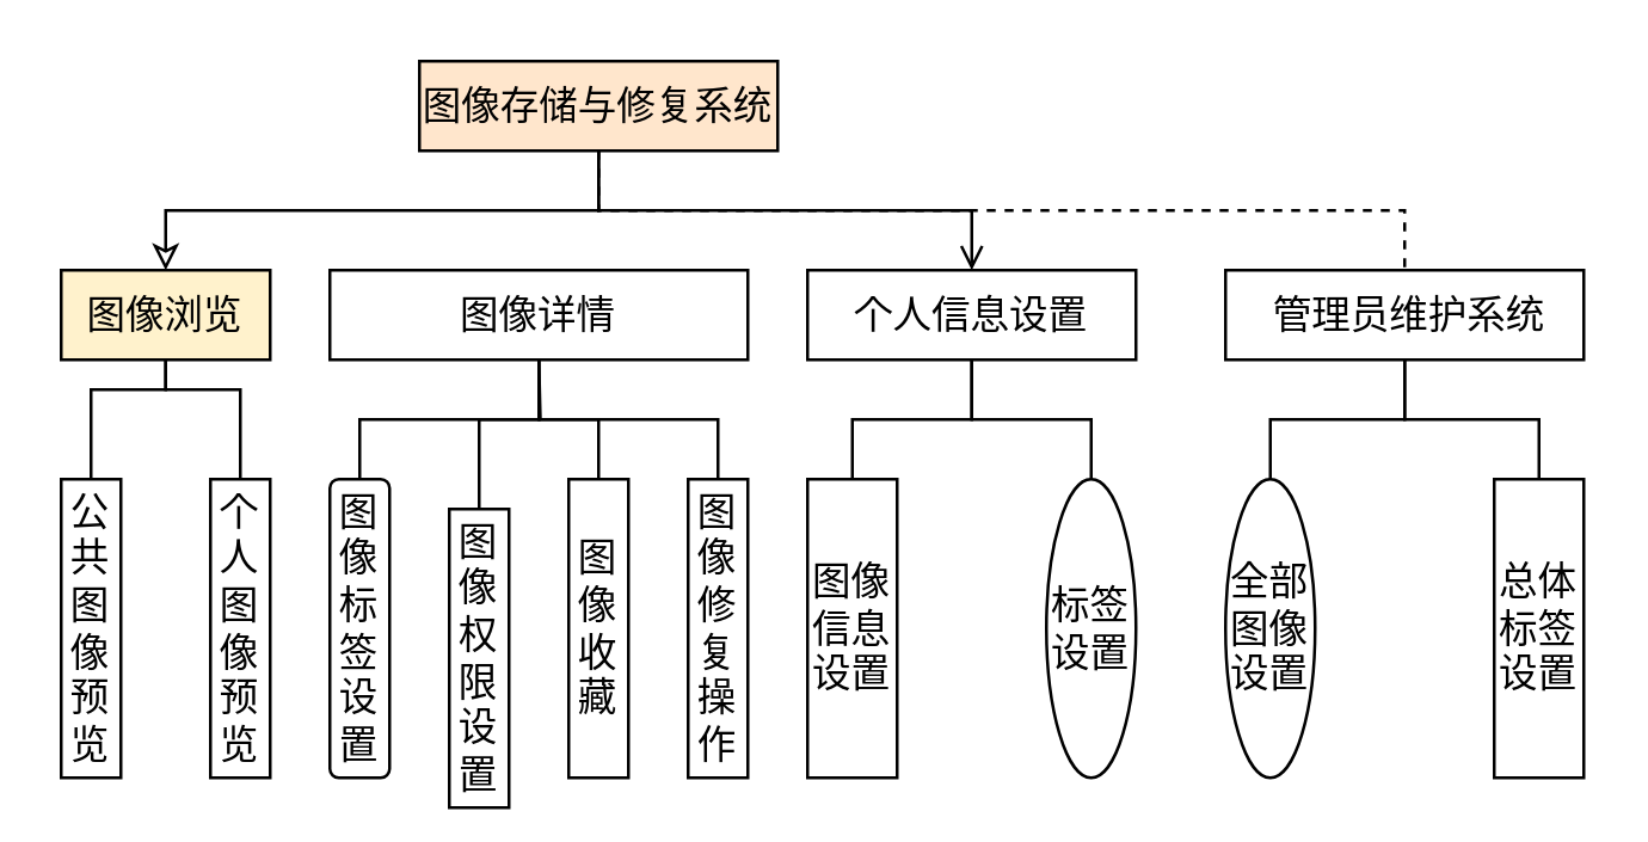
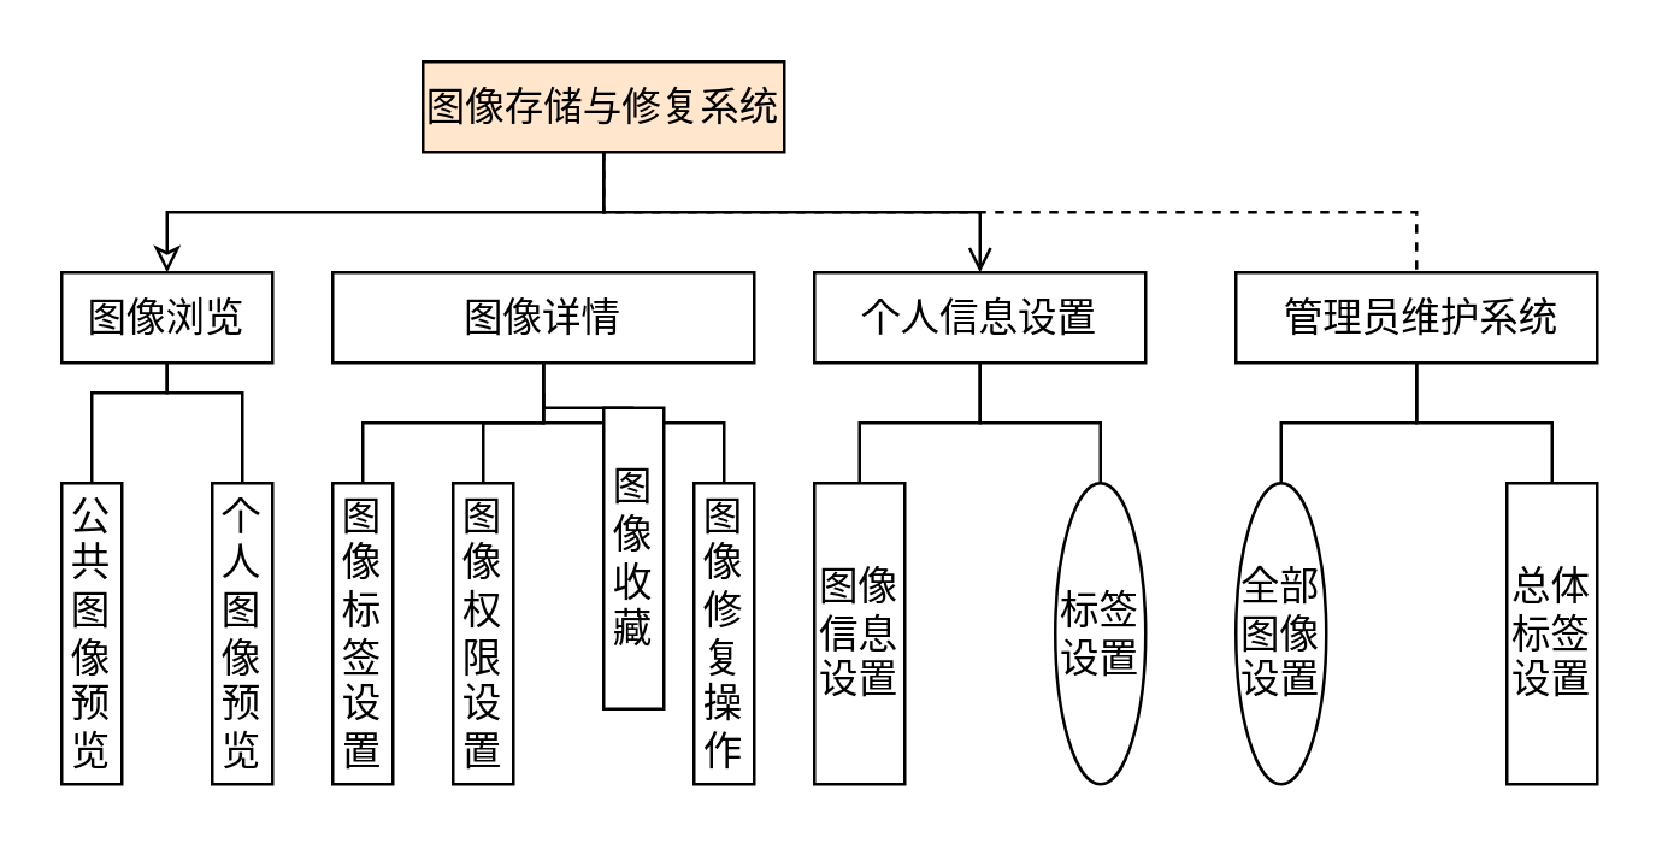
- <mxCell id="8" value="图像浏览" style="rounded=0;whiteSpace=wrap;html=1;fontSize=13;fillColor=#fff2cc;" vertex="1" parent="1"><mxGeometry x="20" y="90" width="70" height="30" as="geometry" /></mxCell>
+ <mxCell id="8" value="图像浏览" style="rounded=0;whiteSpace=wrap;html=1;fontSize=13;" vertex="1" parent="1"><mxGeometry x="20" y="90" width="70" height="30" as="geometry" /></mxCell>
- <mxCell id="16" value="图像标签设置" style="whiteSpace=wrap;html=1;fontSize=13;rounded=1;" vertex="1" parent="1"><mxGeometry x="110" y="160" width="20" height="100" as="geometry" /></mxCell>
+ <mxCell id="16" value="图像标签设置" style="rounded=0;whiteSpace=wrap;html=1;fontSize=13;" vertex="1" parent="1"><mxGeometry x="110" y="160" width="20" height="100" as="geometry" /></mxCell>
- <mxCell id="23" value="图像收藏" style="rounded=0;whiteSpace=wrap;html=1;fontSize=13;" vertex="1" parent="1"><mxGeometry x="190" y="160" width="20" height="100" as="geometry" /></mxCell>
+ <mxCell id="23" value="图像收藏" style="rounded=0;whiteSpace=wrap;html=1;fontSize=13;" vertex="1" parent="1"><mxGeometry x="200" y="135" width="20" height="100" as="geometry" /></mxCell>
- <mxCell id="21" value="图像权限设置" style="rounded=0;whiteSpace=wrap;html=1;fontSize=13;" vertex="1" parent="1"><mxGeometry x="150" y="170" width="20" height="100" as="geometry" /></mxCell>
+ <mxCell id="21" value="图像权限设置" style="rounded=0;whiteSpace=wrap;html=1;fontSize=13;" vertex="1" parent="1"><mxGeometry x="150" y="160" width="20" height="100" as="geometry" /></mxCell>
